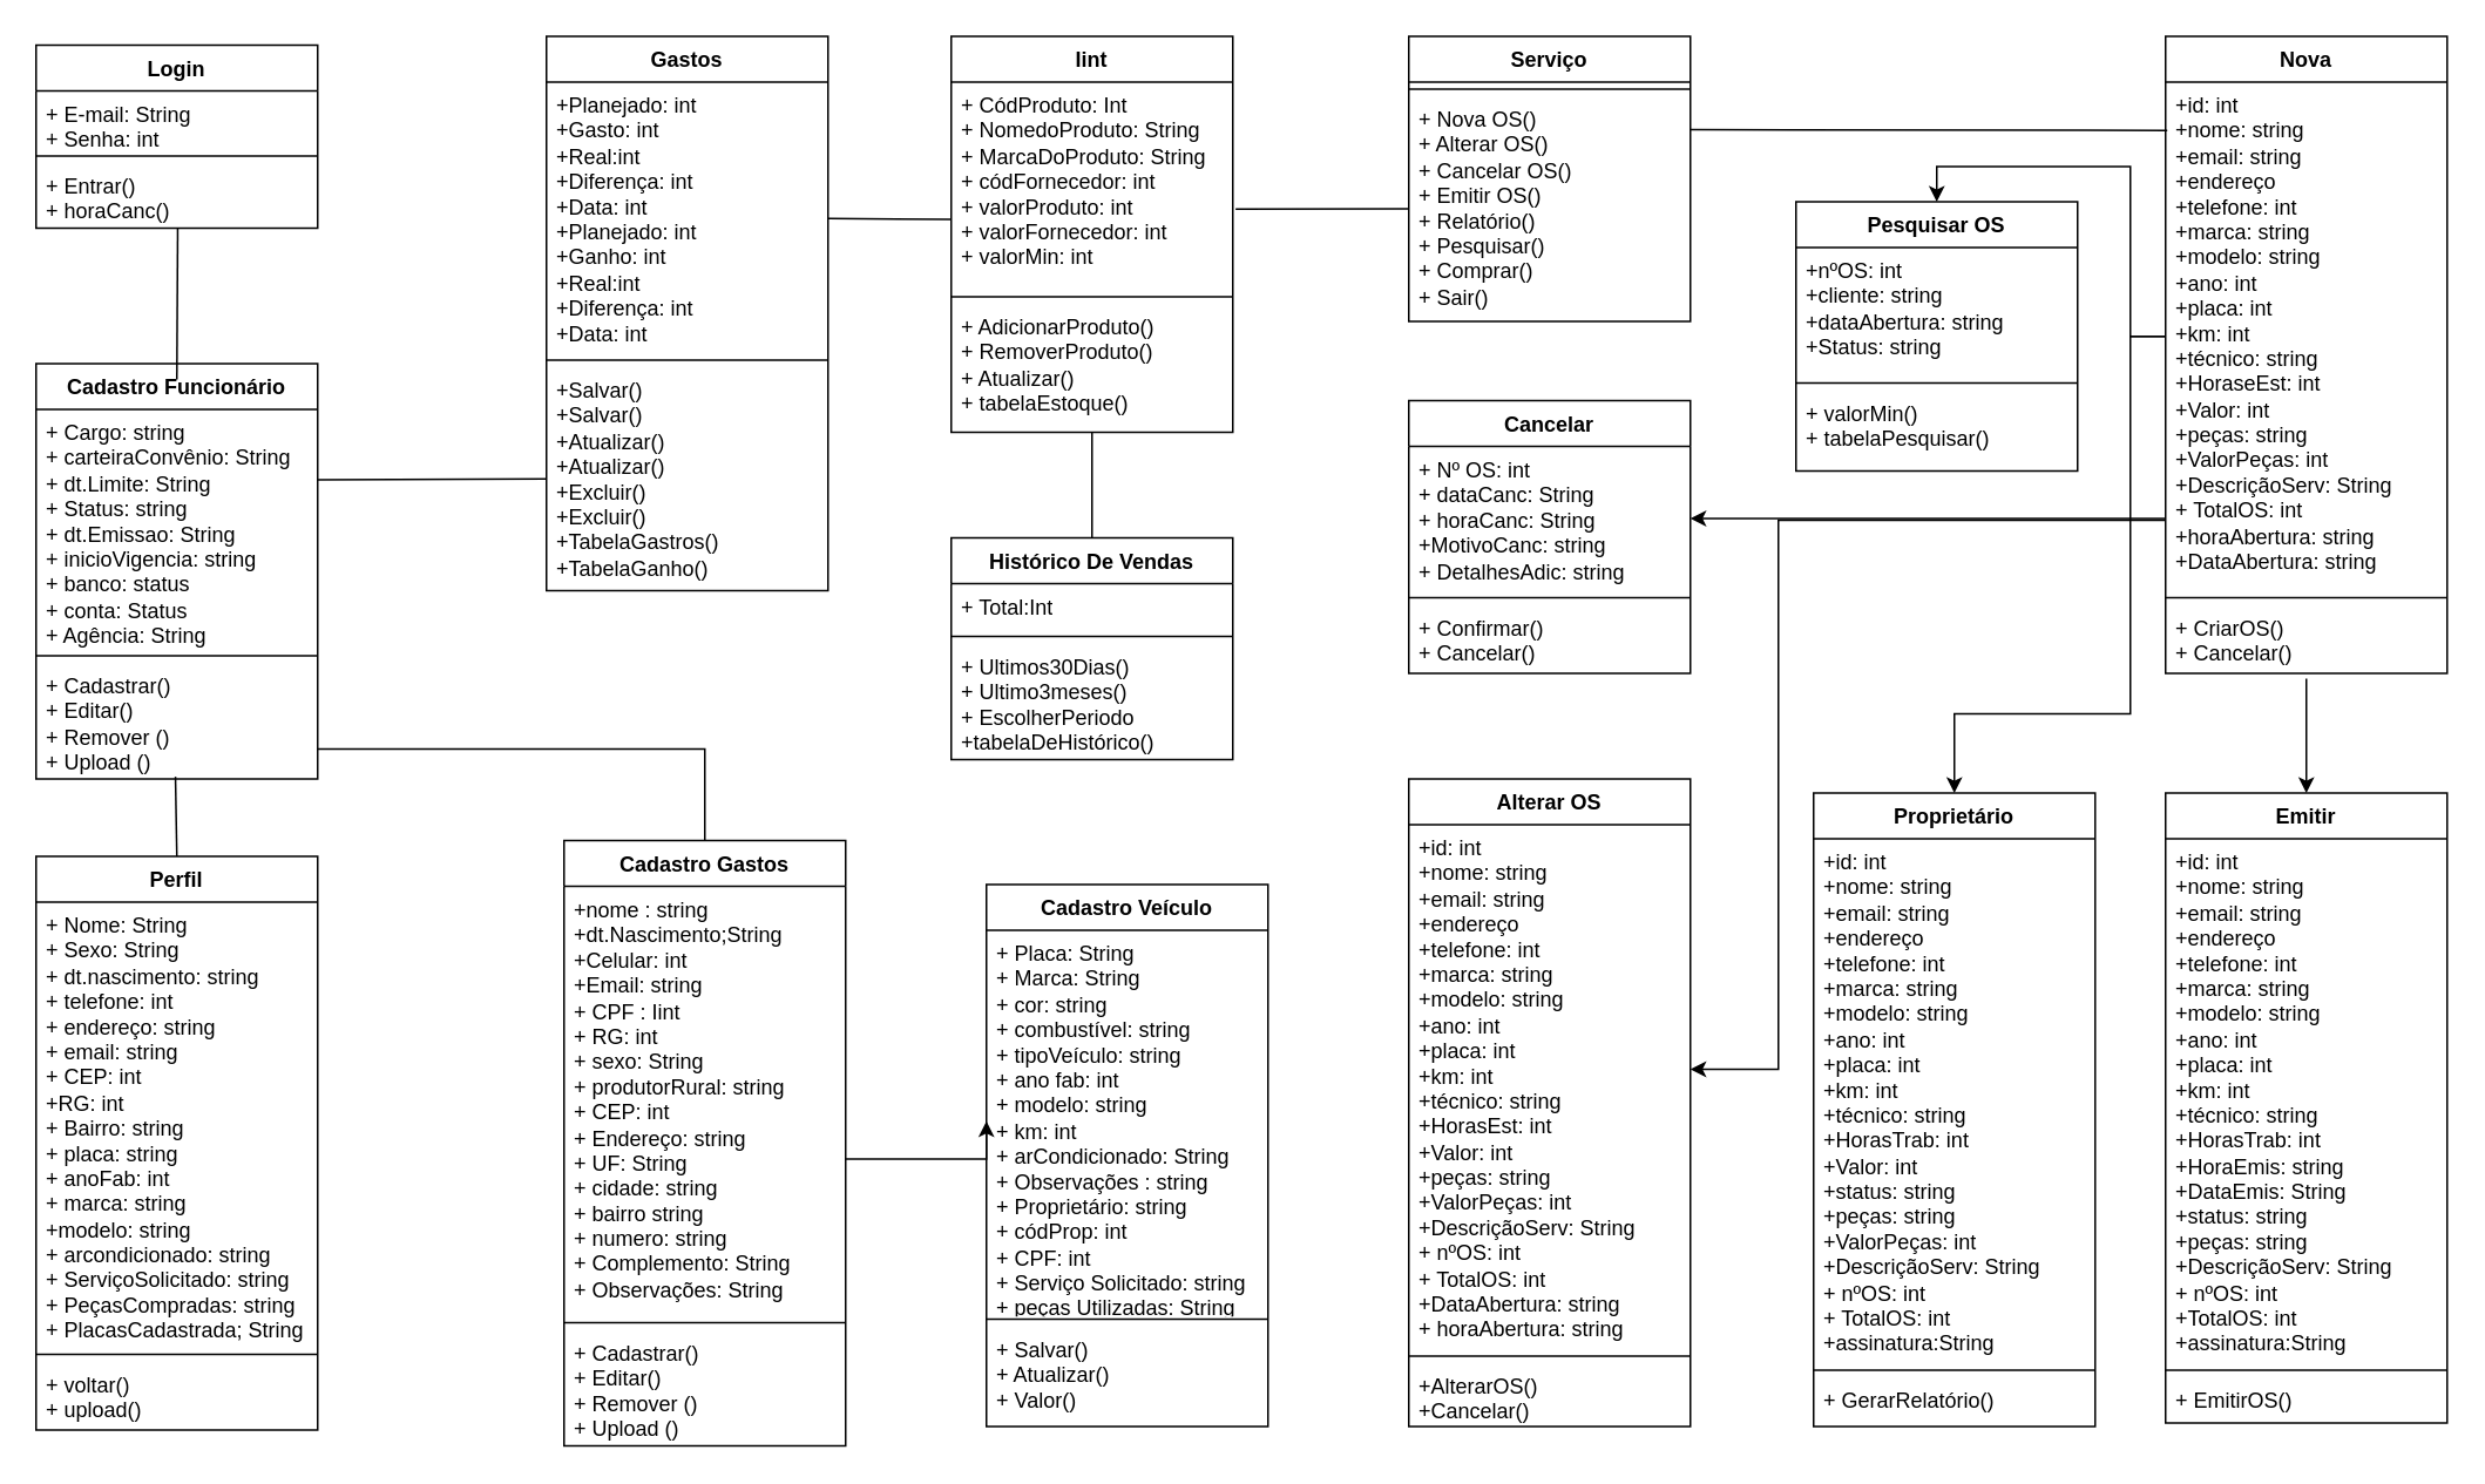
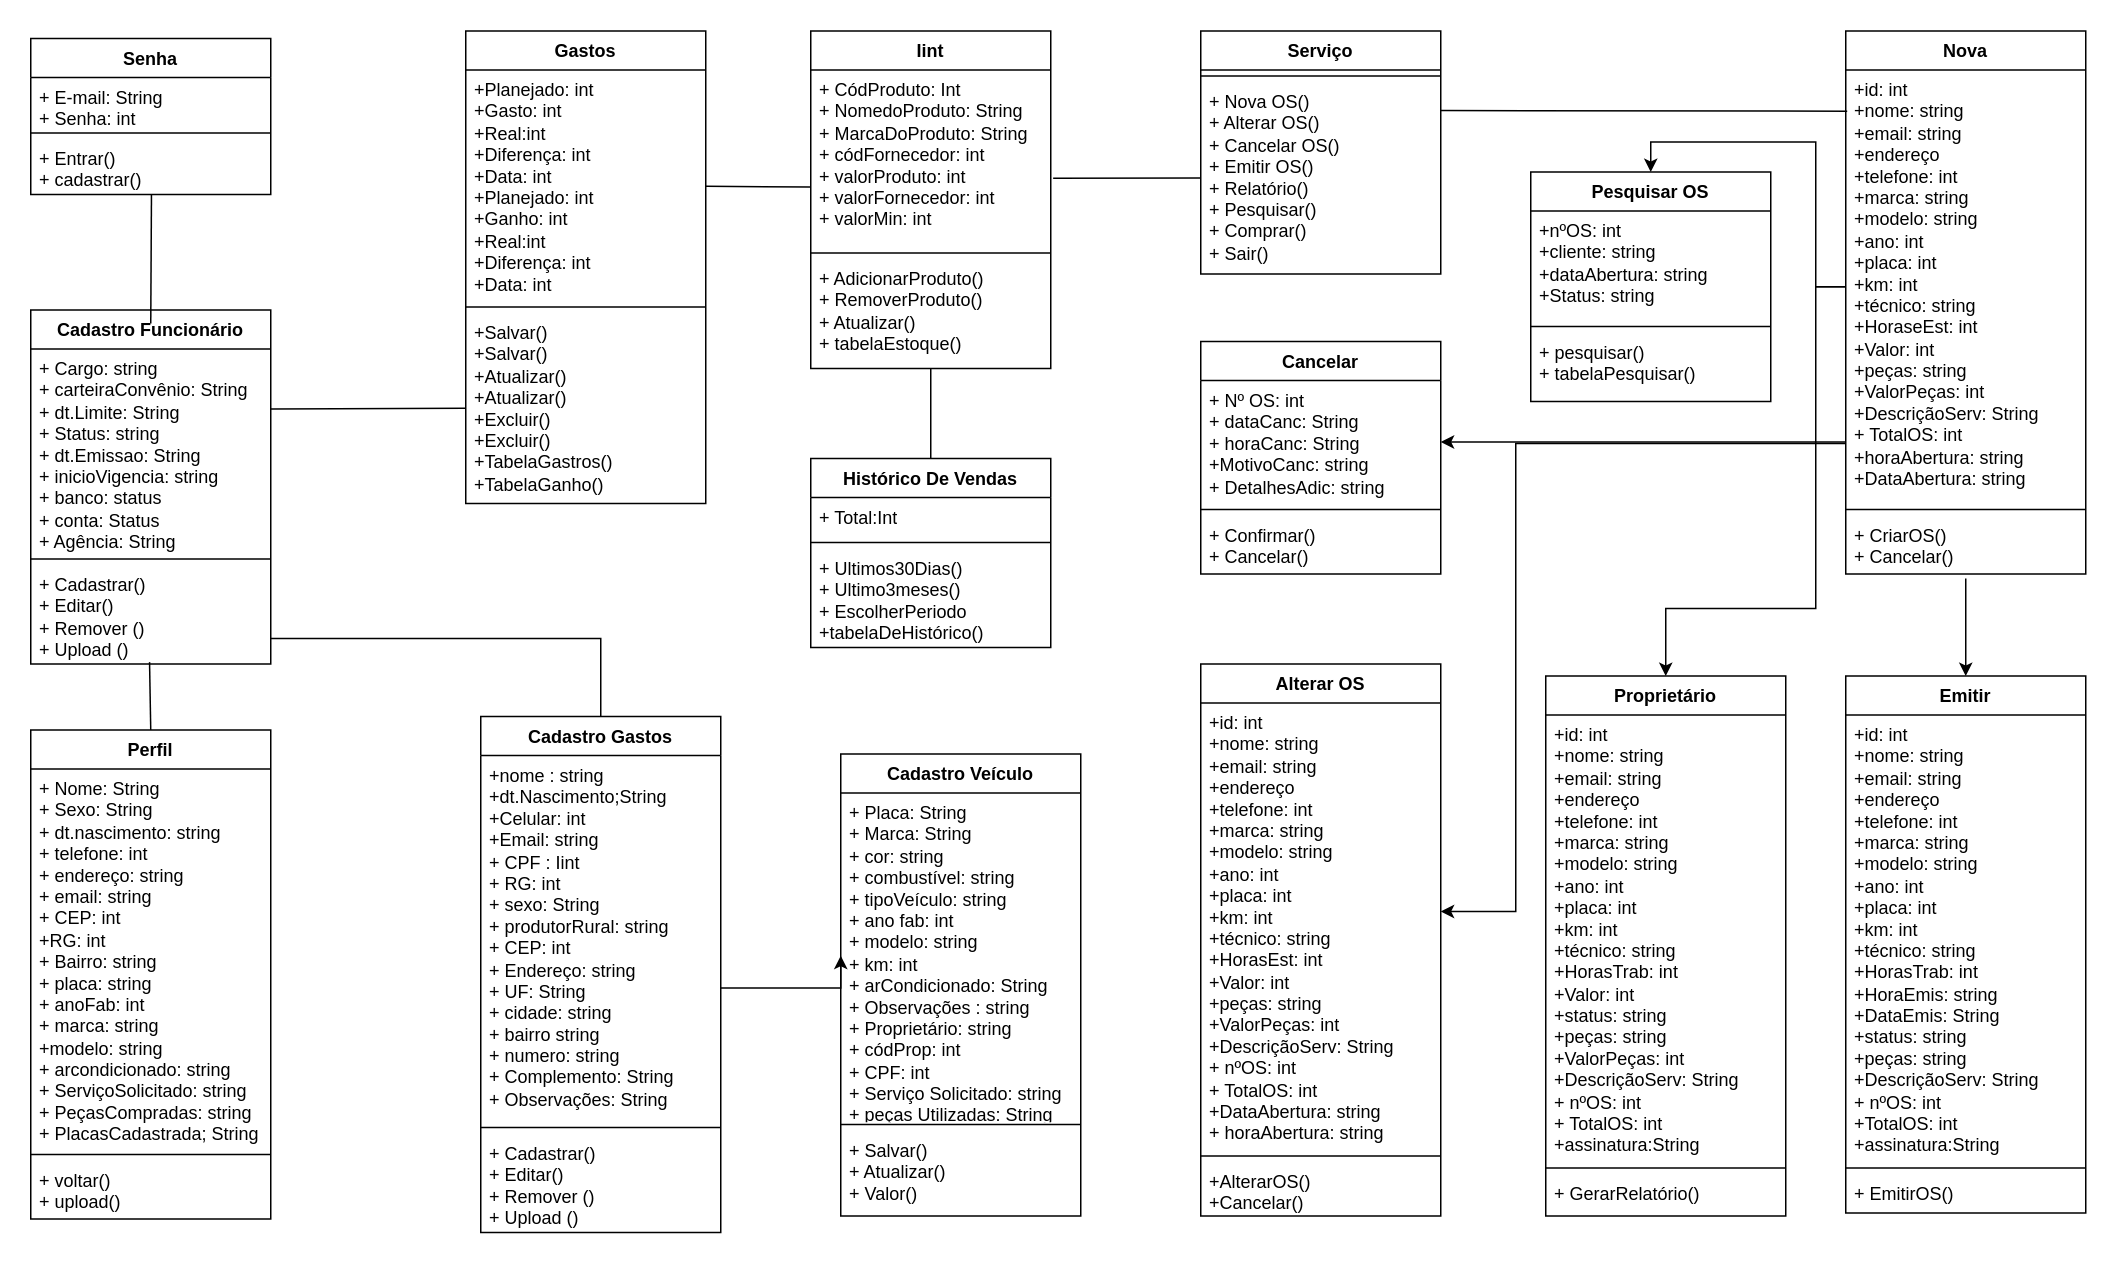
- <mxCell id="2" value="&lt;font style=&quot;vertical-align: inherit;&quot;&gt;&lt;font style=&quot;vertical-align: inherit;&quot;&gt;Login&lt;/font&gt;&lt;/font&gt;" style="swimlane;fontStyle=1;align=center;verticalAlign=top;childLayout=stackLayout;horizontal=1;startSize=26;horizontalStack=0;resizeParent=1;resizeParentMax=0;resizeLast=0;collapsible=1;marginBottom=0;whiteSpace=wrap;html=1;" vertex="1" parent="1"><mxGeometry x="20" y="25" width="160" height="104" as="geometry" /></mxCell>
+ <mxCell id="2" value="&lt;font style=&quot;vertical-align: inherit;&quot;&gt;&lt;font style=&quot;vertical-align: inherit;&quot;&gt;Senha&lt;/font&gt;&lt;/font&gt;" style="swimlane;fontStyle=1;align=center;verticalAlign=top;childLayout=stackLayout;horizontal=1;startSize=26;horizontalStack=0;resizeParent=1;resizeParentMax=0;resizeLast=0;collapsible=1;marginBottom=0;whiteSpace=wrap;html=1;" vertex="1" parent="1"><mxGeometry x="20" y="25" width="160" height="104" as="geometry" /></mxCell>
- <mxCell id="5" value="&lt;font style=&quot;vertical-align: inherit;&quot;&gt;&lt;font style=&quot;vertical-align: inherit;&quot;&gt;&lt;font style=&quot;vertical-align: inherit;&quot;&gt;&lt;font style=&quot;vertical-align: inherit;&quot;&gt;&lt;font style=&quot;vertical-align: inherit;&quot;&gt;&lt;font style=&quot;vertical-align: inherit;&quot;&gt;+ Entrar() &lt;/font&gt;&lt;/font&gt;&lt;br&gt;&lt;font style=&quot;vertical-align: inherit;&quot;&gt;&lt;font style=&quot;vertical-align: inherit;&quot;&gt;+ horaCanc()&lt;/font&gt;&lt;/font&gt;&lt;br&gt;&lt;/font&gt;&lt;/font&gt;&lt;/font&gt;&lt;/font&gt;" style="text;strokeColor=none;fillColor=none;align=left;verticalAlign=top;spacingLeft=4;spacingRight=4;overflow=hidden;rotatable=0;points=[[0,0.5],[1,0.5]];portConstraint=eastwest;whiteSpace=wrap;html=1;" vertex="1" parent="2"><mxGeometry y="67" width="160" height="37" as="geometry" /></mxCell>
+ <mxCell id="5" value="&lt;font style=&quot;vertical-align: inherit;&quot;&gt;&lt;font style=&quot;vertical-align: inherit;&quot;&gt;&lt;font style=&quot;vertical-align: inherit;&quot;&gt;&lt;font style=&quot;vertical-align: inherit;&quot;&gt;&lt;font style=&quot;vertical-align: inherit;&quot;&gt;&lt;font style=&quot;vertical-align: inherit;&quot;&gt;+ Entrar() &lt;/font&gt;&lt;/font&gt;&lt;br&gt;&lt;font style=&quot;vertical-align: inherit;&quot;&gt;&lt;font style=&quot;vertical-align: inherit;&quot;&gt;+ cadastrar()&lt;/font&gt;&lt;/font&gt;&lt;br&gt;&lt;/font&gt;&lt;/font&gt;&lt;/font&gt;&lt;/font&gt;" style="text;strokeColor=none;fillColor=none;align=left;verticalAlign=top;spacingLeft=4;spacingRight=4;overflow=hidden;rotatable=0;points=[[0,0.5],[1,0.5]];portConstraint=eastwest;whiteSpace=wrap;html=1;" vertex="1" parent="2"><mxGeometry y="67" width="160" height="37" as="geometry" /></mxCell>
- <mxCell id="60" value="+ valorMin()&lt;br&gt;+ tabelaPesquisar()" style="text;strokeColor=none;fillColor=none;align=left;verticalAlign=top;spacingLeft=4;spacingRight=4;overflow=hidden;rotatable=0;points=[[0,0.5],[1,0.5]];portConstraint=eastwest;whiteSpace=wrap;html=1;" vertex="1" parent="57"><mxGeometry y="107" width="160" height="46" as="geometry" /></mxCell>
+ <mxCell id="60" value="+ pesquisar()&lt;br&gt;+ tabelaPesquisar()" style="text;strokeColor=none;fillColor=none;align=left;verticalAlign=top;spacingLeft=4;spacingRight=4;overflow=hidden;rotatable=0;points=[[0,0.5],[1,0.5]];portConstraint=eastwest;whiteSpace=wrap;html=1;" vertex="1" parent="57"><mxGeometry y="107" width="160" height="46" as="geometry" /></mxCell>
